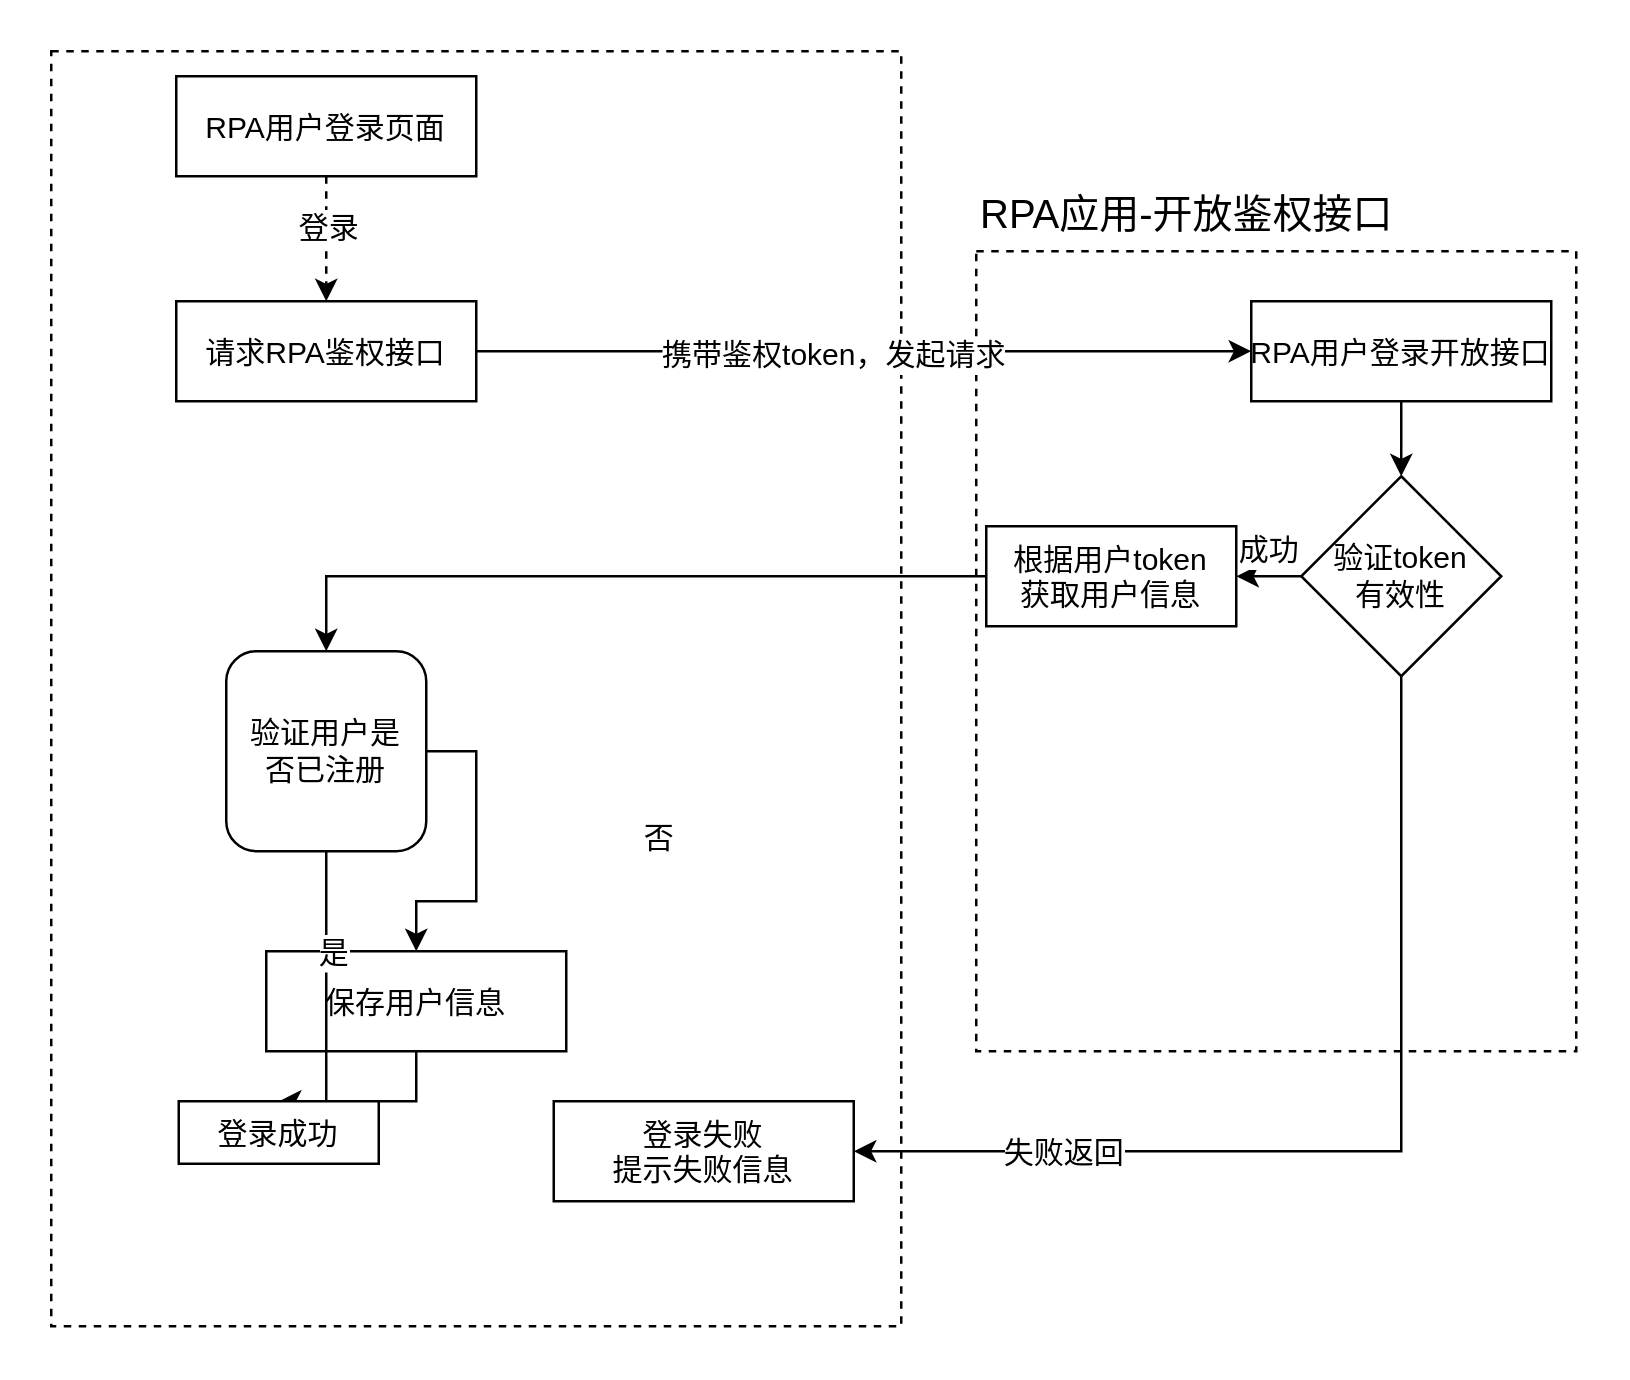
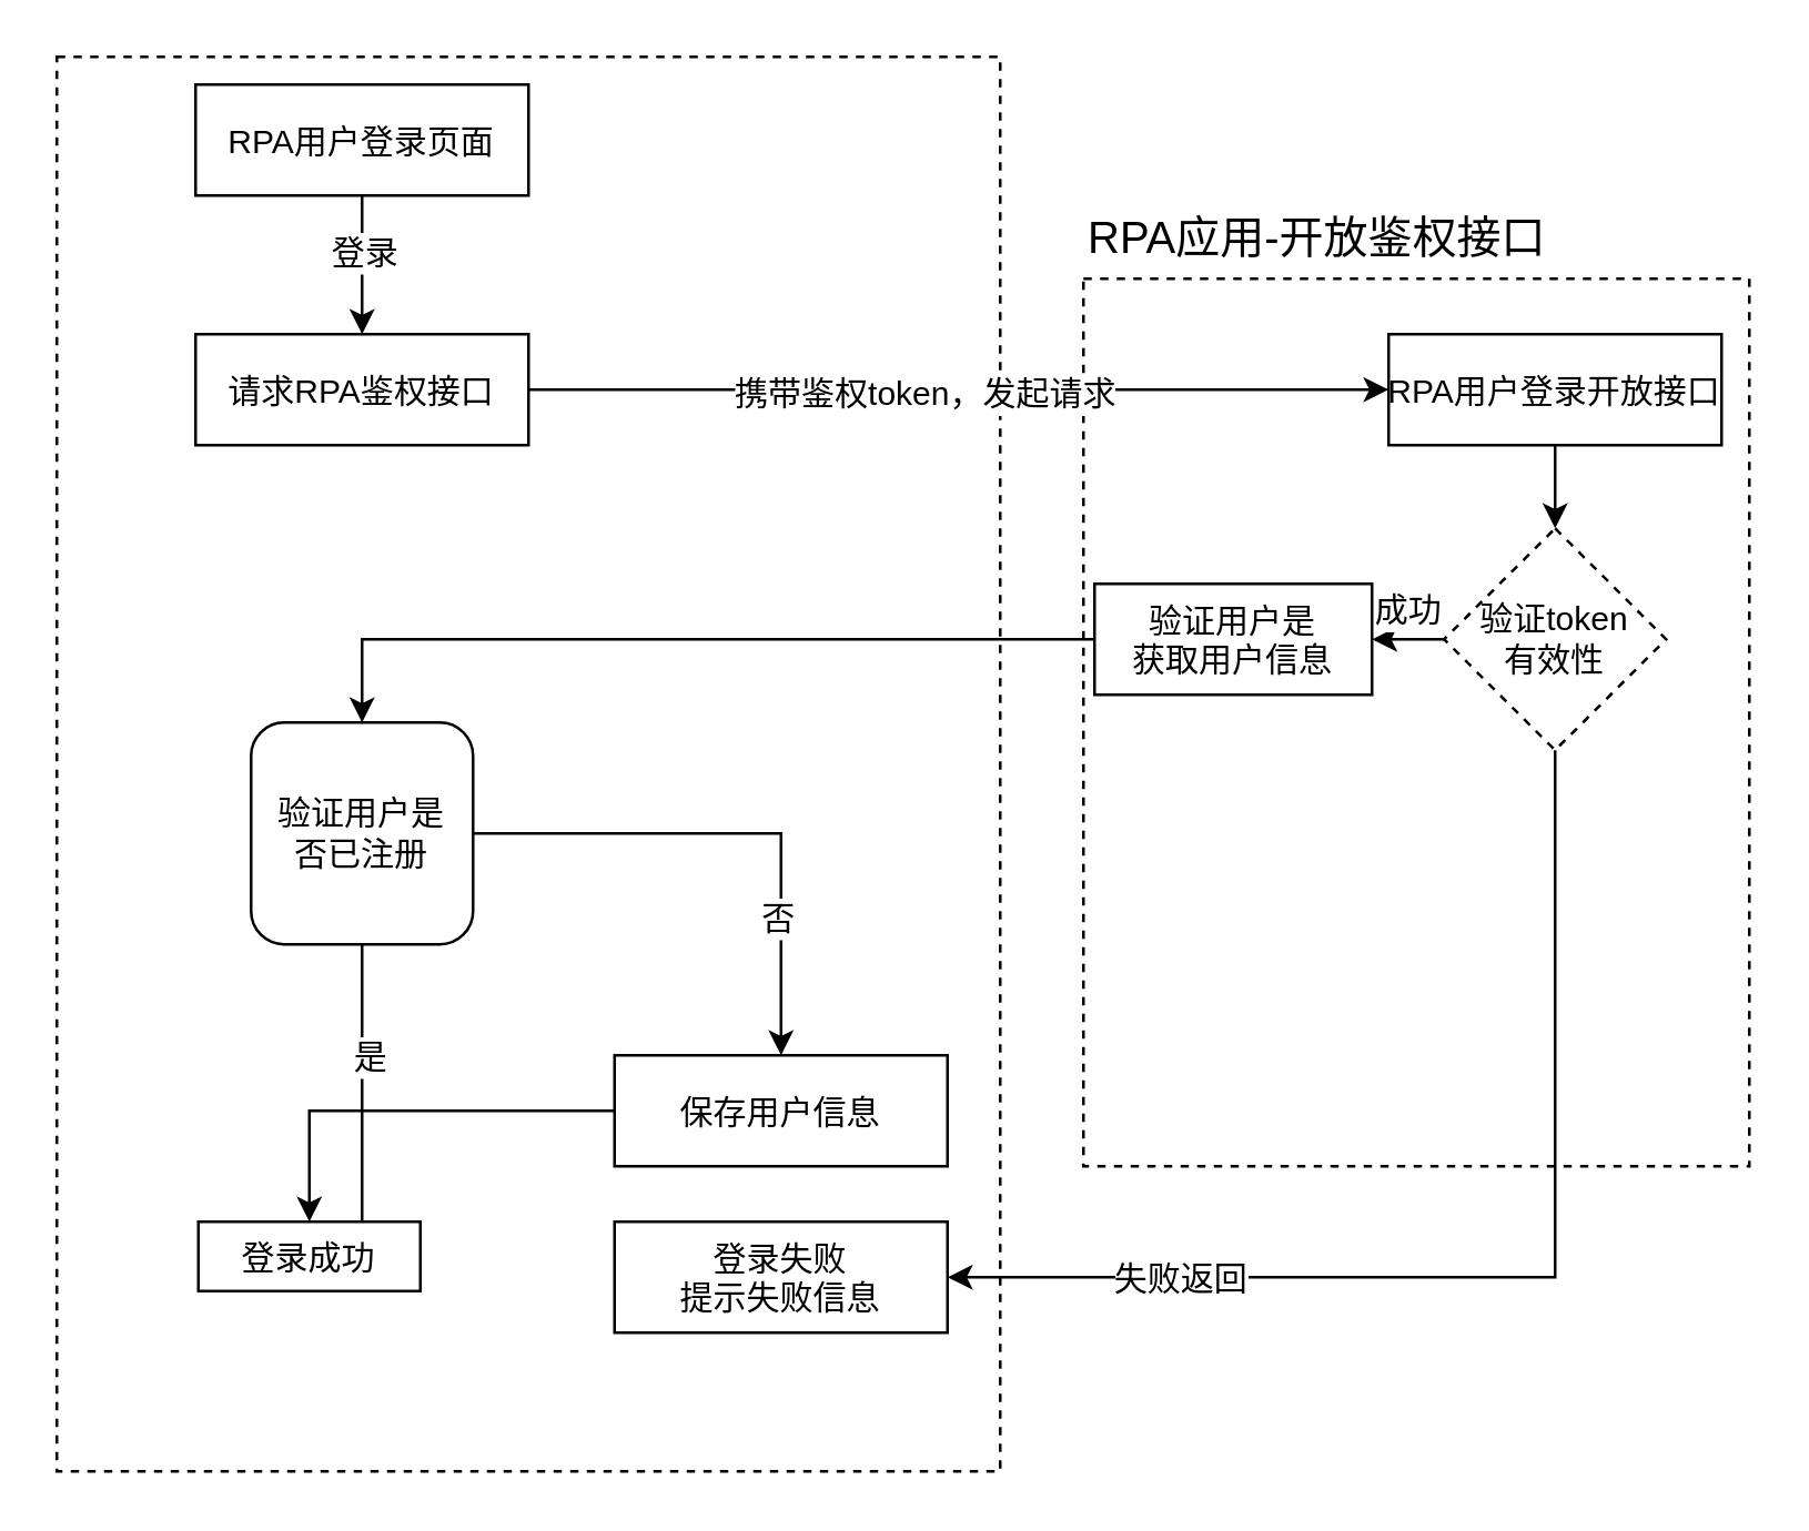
- <mxCell id="5" style="edgeStyle=orthogonalEdgeStyle;rounded=0;orthogonalLoop=1;jettySize=auto;html=1;fontFamily=Helvetica;fontSize=12;fontColor=default;entryX=0.5;entryY=0;entryDx=0;entryDy=0;dashed=1;" parent="1" source="7" target="10" edge="1"><mxGeometry relative="1" as="geometry"><mxPoint x="130" y="120" as="targetPoint" /></mxGeometry></mxCell>
+ <mxCell id="5" style="edgeStyle=orthogonalEdgeStyle;rounded=0;orthogonalLoop=1;jettySize=auto;html=1;fontFamily=Helvetica;fontSize=12;fontColor=default;entryX=0.5;entryY=0;entryDx=0;entryDy=0;" parent="1" source="7" target="10" edge="1"><mxGeometry relative="1" as="geometry"><mxPoint x="130" y="120" as="targetPoint" /></mxGeometry></mxCell>
- <mxCell id="29" value="根据用户token&#10;获取用户信息" style="fontStyle=0;fontSize=12;" vertex="1" parent="1"><mxGeometry x="394" y="210" width="100" height="40" as="geometry" /></mxCell>
+ <mxCell id="29" value="验证用户是&#10;获取用户信息" style="fontStyle=0;fontSize=12;" vertex="1" parent="1"><mxGeometry x="394" y="210" width="100" height="40" as="geometry" /></mxCell>
- <mxCell id="19" value="验证token&lt;br&gt;有效性" style="rhombus;whiteSpace=wrap;html=1;fontFamily=Helvetica;fontSize=12;fontColor=default;" parent="1" vertex="1"><mxGeometry x="520" y="190" width="80" height="80" as="geometry" /></mxCell>
+ <mxCell id="19" value="验证token&lt;br&gt;有效性" style="rhombus;whiteSpace=wrap;html=1;fontFamily=Helvetica;fontSize=12;fontColor=default;dashed=1;" parent="1" vertex="1"><mxGeometry x="520" y="190" width="80" height="80" as="geometry" /></mxCell>
- <mxCell id="21" value="保存用户信息" style="fontStyle=0;fontSize=12;" parent="1" vertex="1"><mxGeometry x="106" y="380" width="120" height="40" as="geometry" /></mxCell>
+ <mxCell id="21" value="保存用户信息" style="fontStyle=0;fontSize=12;" parent="1" vertex="1"><mxGeometry x="221" y="380" width="120" height="40" as="geometry" /></mxCell>
